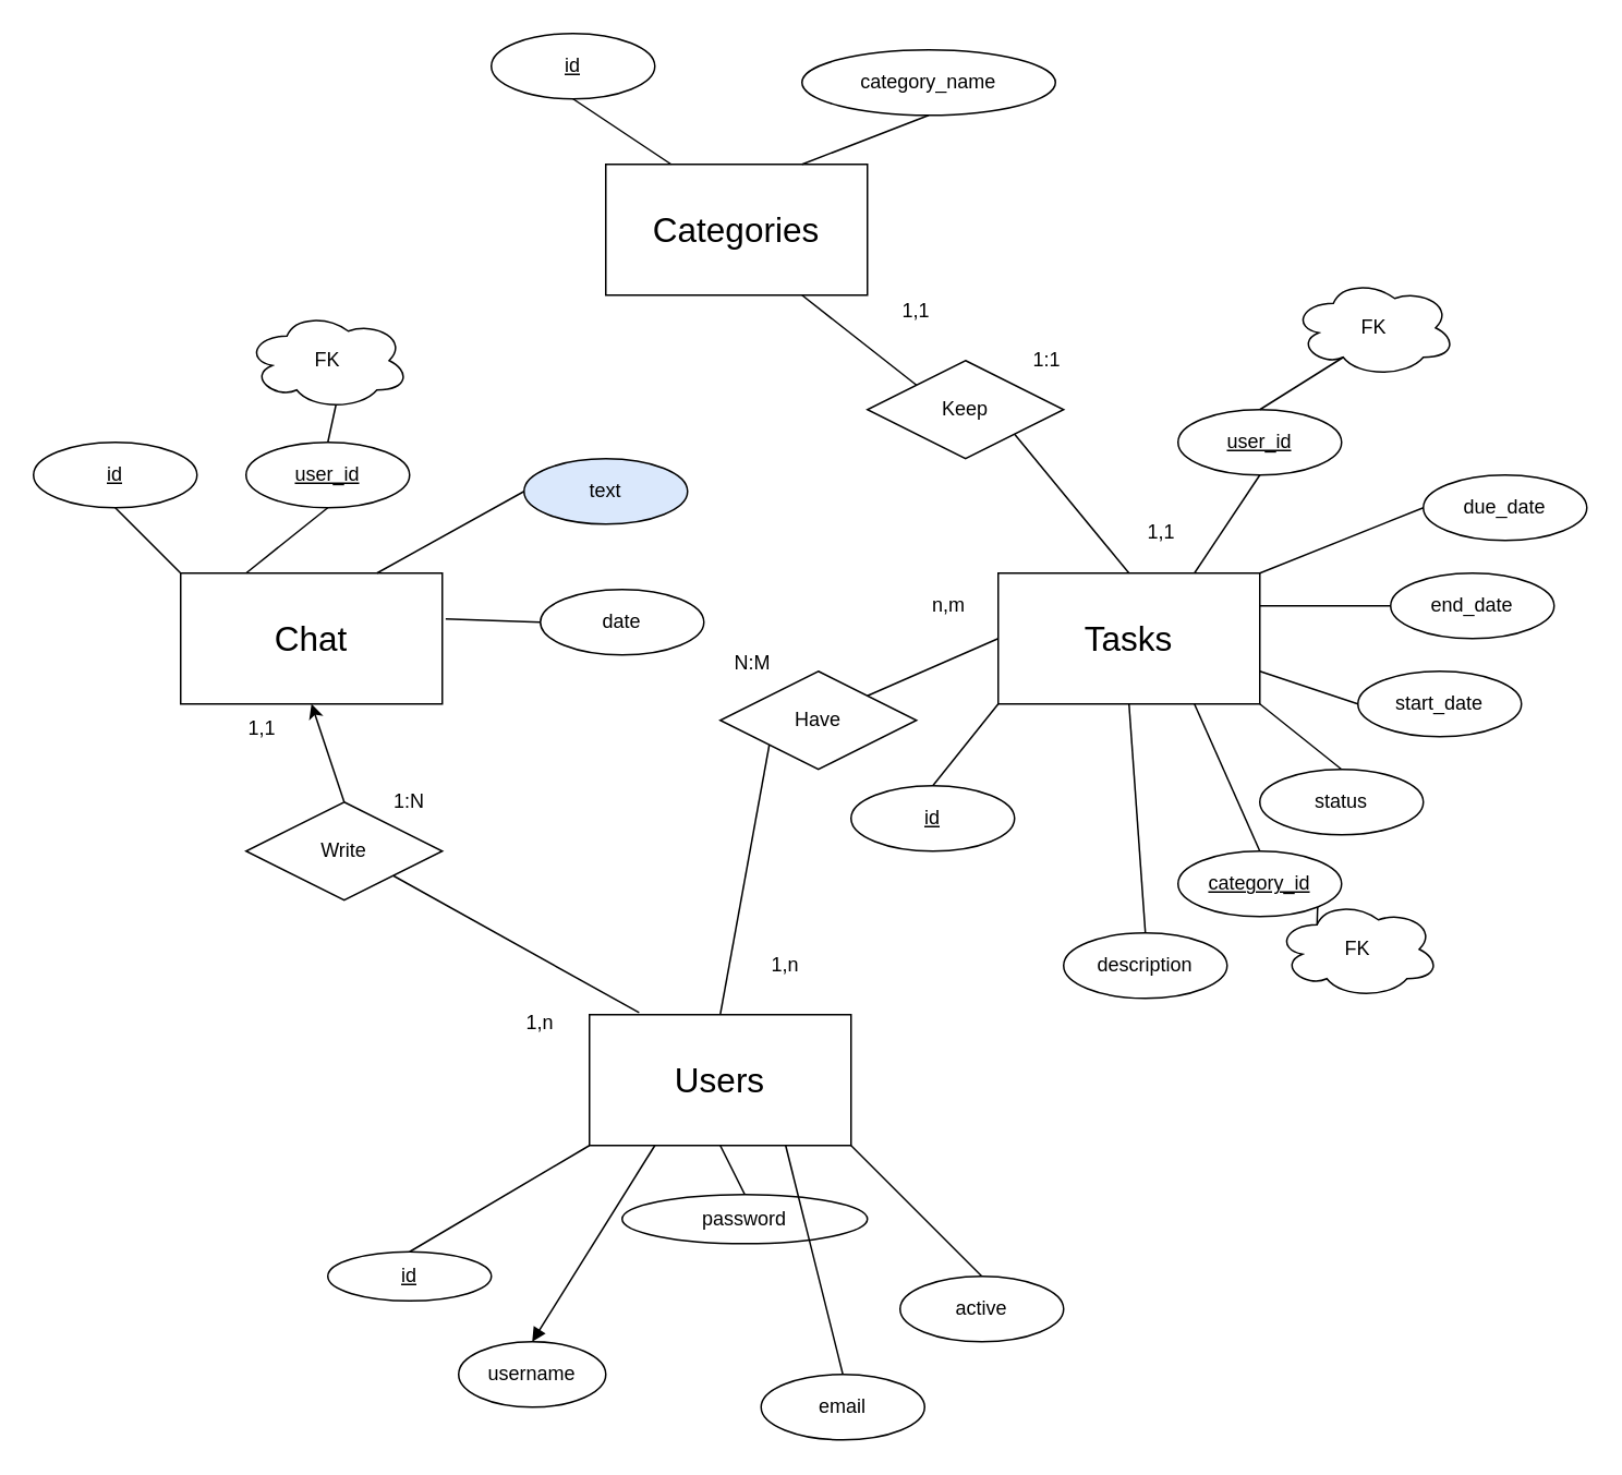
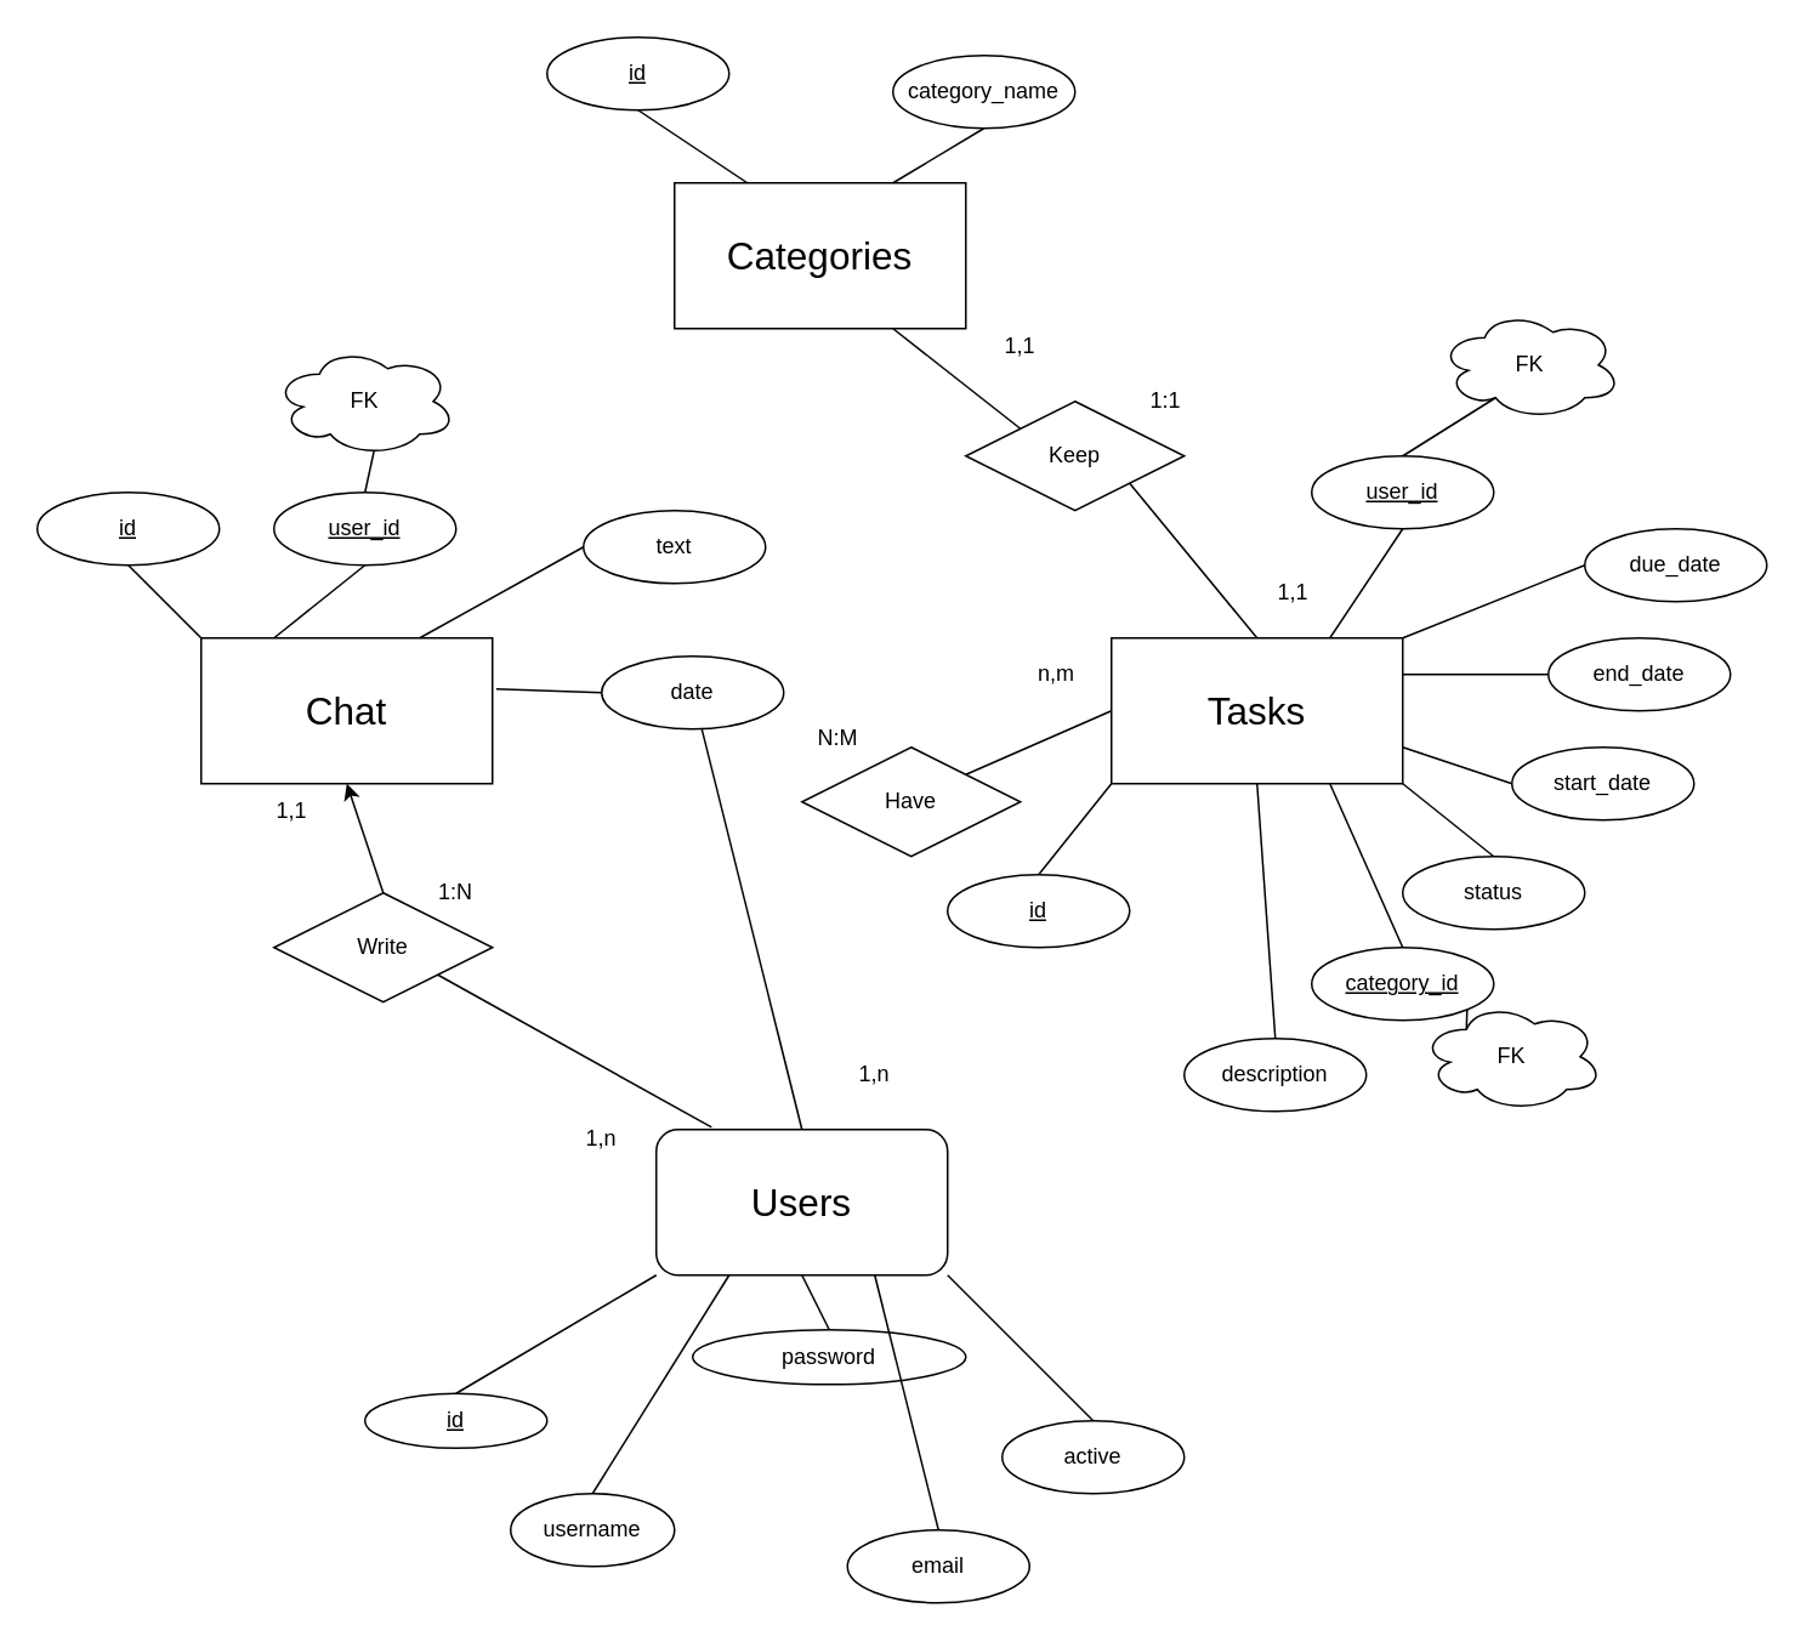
- <mxCell id="33" value="category_name" style="ellipse;whiteSpace=wrap;html=1;align=center;" vertex="1" parent="1"><mxGeometry x="490" y="30" width="155" height="40" as="geometry" /></mxCell>
+ <mxCell id="33" value="category_name" style="ellipse;whiteSpace=wrap;html=1;align=center;" vertex="1" parent="1"><mxGeometry x="490" y="30" width="100" height="40" as="geometry" /></mxCell>
- <mxCell id="47" value="text" style="ellipse;whiteSpace=wrap;html=1;align=center;fillColor=#dae8fc;" vertex="1" parent="1"><mxGeometry x="320" y="280" width="100" height="40" as="geometry" /></mxCell>
+ <mxCell id="47" value="text" style="ellipse;whiteSpace=wrap;html=1;align=center;" vertex="1" parent="1"><mxGeometry x="320" y="280" width="100" height="40" as="geometry" /></mxCell>
- <mxCell id="51" value="" style="endArrow=none;html=1;rounded=0;exitX=0.5;exitY=0;exitDx=0;exitDy=0;entryX=0;entryY=1;entryDx=0;entryDy=0;" edge="1" parent="1" source="2" target="50"><mxGeometry relative="1" as="geometry"><mxPoint x="380" y="490" as="sourcePoint" /><mxPoint x="540" y="490" as="targetPoint" /></mxGeometry></mxCell>
+ <mxCell id="51" value="" style="endArrow=none;html=1;rounded=0;exitX=0.5;exitY=0;exitDx=0;exitDy=0;" edge="1" parent="1" source="2" target="46"><mxGeometry relative="1" as="geometry"><mxPoint x="380" y="490" as="sourcePoint" /><mxPoint x="540" y="490" as="targetPoint" /></mxGeometry></mxCell>
- <mxCell id="2" value="&lt;font style=&quot;font-size: 21px;&quot;&gt;Users&lt;/font&gt;" style="whiteSpace=wrap;html=1;align=center;" vertex="1" parent="1"><mxGeometry x="360" y="620" width="160" height="80" as="geometry" /></mxCell>
+ <mxCell id="2" value="&lt;font style=&quot;font-size: 21px;&quot;&gt;Users&lt;/font&gt;" style="whiteSpace=wrap;html=1;align=center;rounded=1;" vertex="1" parent="1"><mxGeometry x="360" y="620" width="160" height="80" as="geometry" /></mxCell>
- <mxCell id="6" value="" style="endArrow=block;html=1;rounded=0;exitX=0.25;exitY=1;exitDx=0;exitDy=0;entryX=0.5;entryY=0;entryDx=0;entryDy=0;" edge="1" parent="1" source="2" target="5"><mxGeometry relative="1" as="geometry"><mxPoint x="380" y="480" as="sourcePoint" /><mxPoint x="540" y="480" as="targetPoint" /></mxGeometry></mxCell>
+ <mxCell id="6" value="" style="endArrow=none;html=1;rounded=0;exitX=0.25;exitY=1;exitDx=0;exitDy=0;entryX=0.5;entryY=0;entryDx=0;entryDy=0;" edge="1" parent="1" source="2" target="5"><mxGeometry relative="1" as="geometry"><mxPoint x="380" y="480" as="sourcePoint" /><mxPoint x="540" y="480" as="targetPoint" /></mxGeometry></mxCell>
